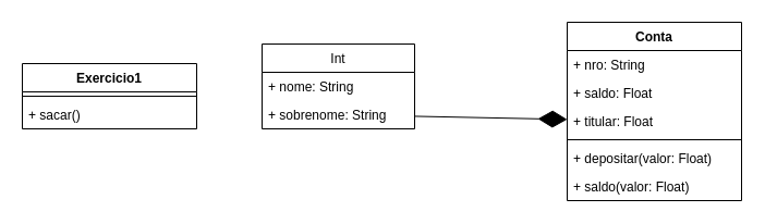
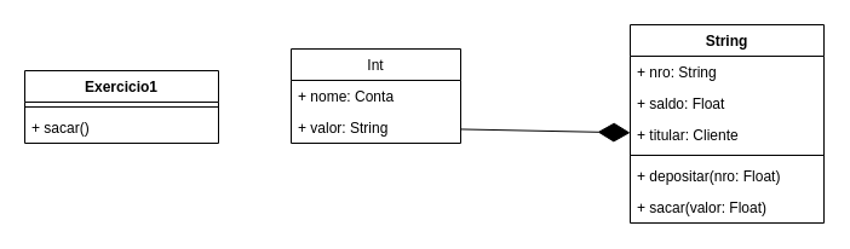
- <mxCell id="5" value="Conta" style="swimlane;fontStyle=1;align=center;verticalAlign=top;childLayout=stackLayout;horizontal=1;startSize=26;horizontalStack=0;resizeParent=1;resizeParentMax=0;resizeLast=0;collapsible=1;marginBottom=0;" vertex="1" parent="1"><mxGeometry x="520" y="20" width="160" height="164" as="geometry" /></mxCell>
+ <mxCell id="5" value="String" style="swimlane;fontStyle=1;align=center;verticalAlign=top;childLayout=stackLayout;horizontal=1;startSize=26;horizontalStack=0;resizeParent=1;resizeParentMax=0;resizeLast=0;collapsible=1;marginBottom=0;" vertex="1" parent="1"><mxGeometry x="520" y="20" width="160" height="164" as="geometry" /></mxCell>
- <mxCell id="3" value="+ nome: String" style="text;strokeColor=none;fillColor=none;align=left;verticalAlign=top;spacingLeft=4;spacingRight=4;overflow=hidden;rotatable=0;points=[[0,0.5],[1,0.5]];portConstraint=eastwest;" vertex="1" parent="2"><mxGeometry y="26" width="140" height="26" as="geometry" /></mxCell>
+ <mxCell id="3" value="+ nome: Conta" style="text;strokeColor=none;fillColor=none;align=left;verticalAlign=top;spacingLeft=4;spacingRight=4;overflow=hidden;rotatable=0;points=[[0,0.5],[1,0.5]];portConstraint=eastwest;" vertex="1" parent="2"><mxGeometry y="26" width="140" height="26" as="geometry" /></mxCell>
- <mxCell id="4" value="+ sobrenome: String" style="text;strokeColor=none;fillColor=none;align=left;verticalAlign=top;spacingLeft=4;spacingRight=4;overflow=hidden;rotatable=0;points=[[0,0.5],[1,0.5]];portConstraint=eastwest;" vertex="1" parent="2"><mxGeometry y="52" width="140" height="26" as="geometry" /></mxCell>
+ <mxCell id="4" value="+ valor: String" style="text;strokeColor=none;fillColor=none;align=left;verticalAlign=top;spacingLeft=4;spacingRight=4;overflow=hidden;rotatable=0;points=[[0,0.5],[1,0.5]];portConstraint=eastwest;" vertex="1" parent="2"><mxGeometry y="52" width="140" height="26" as="geometry" /></mxCell>
- <mxCell id="8" value="+ titular: Float" style="text;strokeColor=none;fillColor=none;align=left;verticalAlign=top;spacingLeft=4;spacingRight=4;overflow=hidden;rotatable=0;points=[[0,0.5],[1,0.5]];portConstraint=eastwest;" vertex="1" parent="5"><mxGeometry y="78" width="160" height="26" as="geometry" /></mxCell>
+ <mxCell id="8" value="+ titular: Cliente" style="text;strokeColor=none;fillColor=none;align=left;verticalAlign=top;spacingLeft=4;spacingRight=4;overflow=hidden;rotatable=0;points=[[0,0.5],[1,0.5]];portConstraint=eastwest;" vertex="1" parent="5"><mxGeometry y="78" width="160" height="26" as="geometry" /></mxCell>
- <mxCell id="10" value="+ depositar(valor: Float)" style="text;strokeColor=none;fillColor=none;align=left;verticalAlign=top;spacingLeft=4;spacingRight=4;overflow=hidden;rotatable=0;points=[[0,0.5],[1,0.5]];portConstraint=eastwest;" vertex="1" parent="5"><mxGeometry y="112" width="160" height="26" as="geometry" /></mxCell>
+ <mxCell id="10" value="+ depositar(nro: Float)" style="text;strokeColor=none;fillColor=none;align=left;verticalAlign=top;spacingLeft=4;spacingRight=4;overflow=hidden;rotatable=0;points=[[0,0.5],[1,0.5]];portConstraint=eastwest;" vertex="1" parent="5"><mxGeometry y="112" width="160" height="26" as="geometry" /></mxCell>
- <mxCell id="11" value="+ saldo(valor: Float)" style="text;strokeColor=none;fillColor=none;align=left;verticalAlign=top;spacingLeft=4;spacingRight=4;overflow=hidden;rotatable=0;points=[[0,0.5],[1,0.5]];portConstraint=eastwest;" vertex="1" parent="5"><mxGeometry y="138" width="160" height="26" as="geometry" /></mxCell>
+ <mxCell id="11" value="+ sacar(valor: Float)" style="text;strokeColor=none;fillColor=none;align=left;verticalAlign=top;spacingLeft=4;spacingRight=4;overflow=hidden;rotatable=0;points=[[0,0.5],[1,0.5]];portConstraint=eastwest;" vertex="1" parent="5"><mxGeometry y="138" width="160" height="26" as="geometry" /></mxCell>
